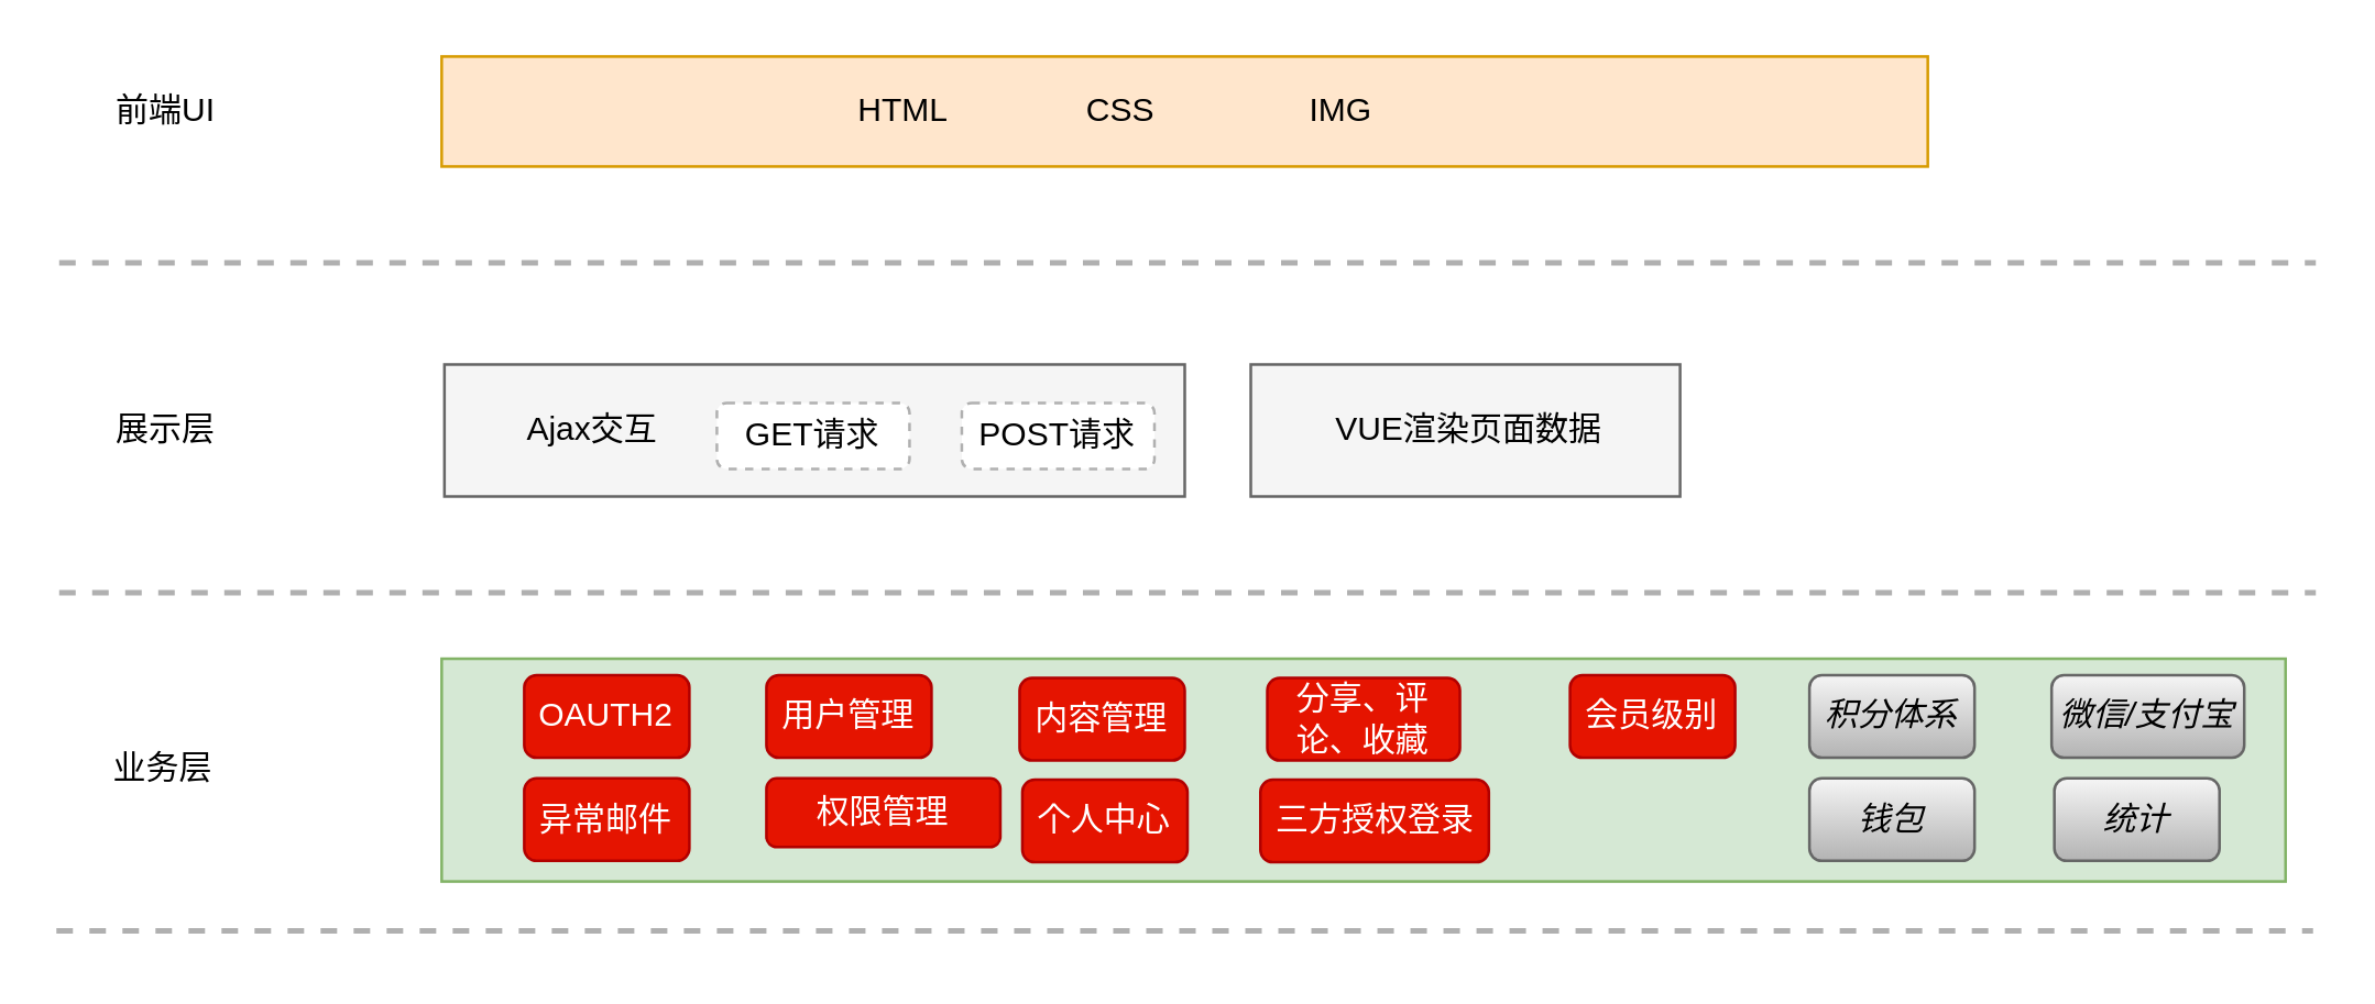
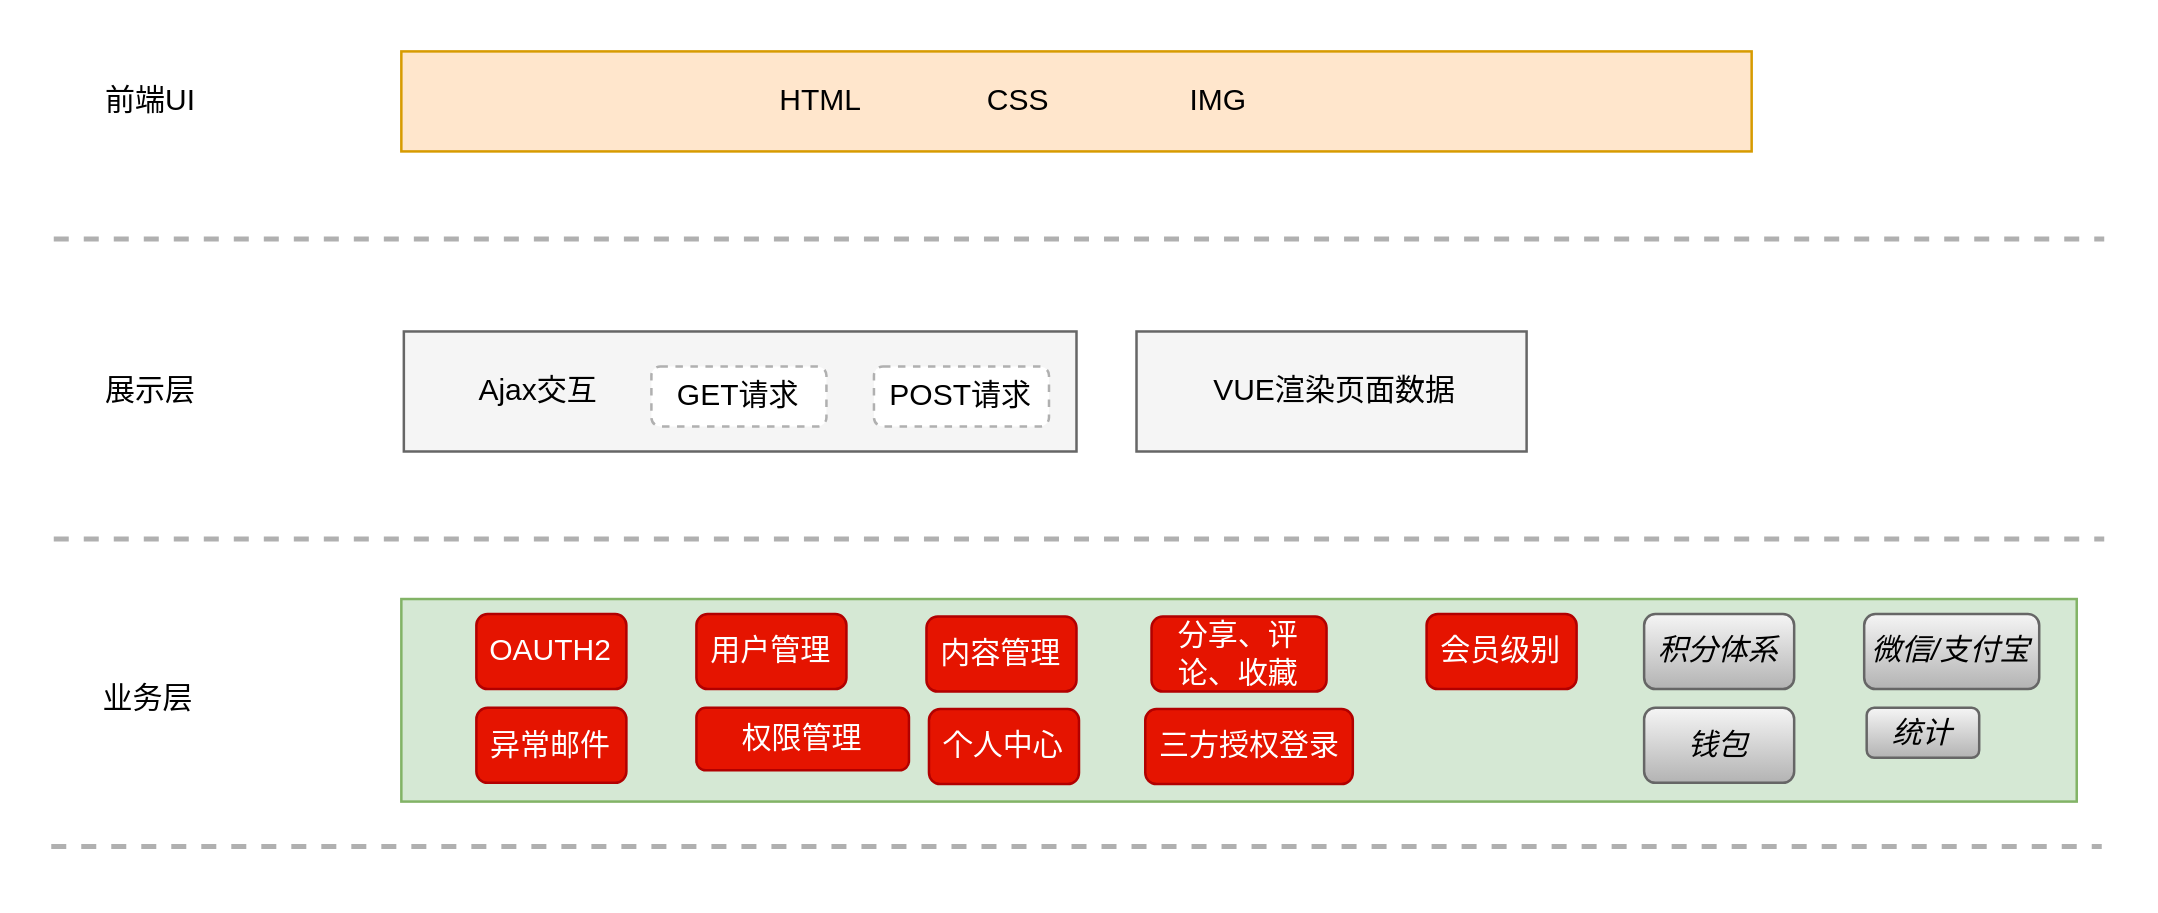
- <mxCell id="24" value="统计" style="rounded=1;whiteSpace=wrap;html=1;strokeColor=#666666;fillColor=#f5f5f5;fontStyle=2;gradientColor=#b3b3b3;" vertex="1" parent="1"><mxGeometry x="746" y="282.5" width="60" height="30" as="geometry" /></mxCell>
+ <mxCell id="24" value="统计" style="rounded=1;whiteSpace=wrap;html=1;strokeColor=#666666;fillColor=#f5f5f5;fontStyle=2;gradientColor=#b3b3b3;" vertex="1" parent="1"><mxGeometry x="746" y="282.5" width="45" height="20" as="geometry" /></mxCell>
